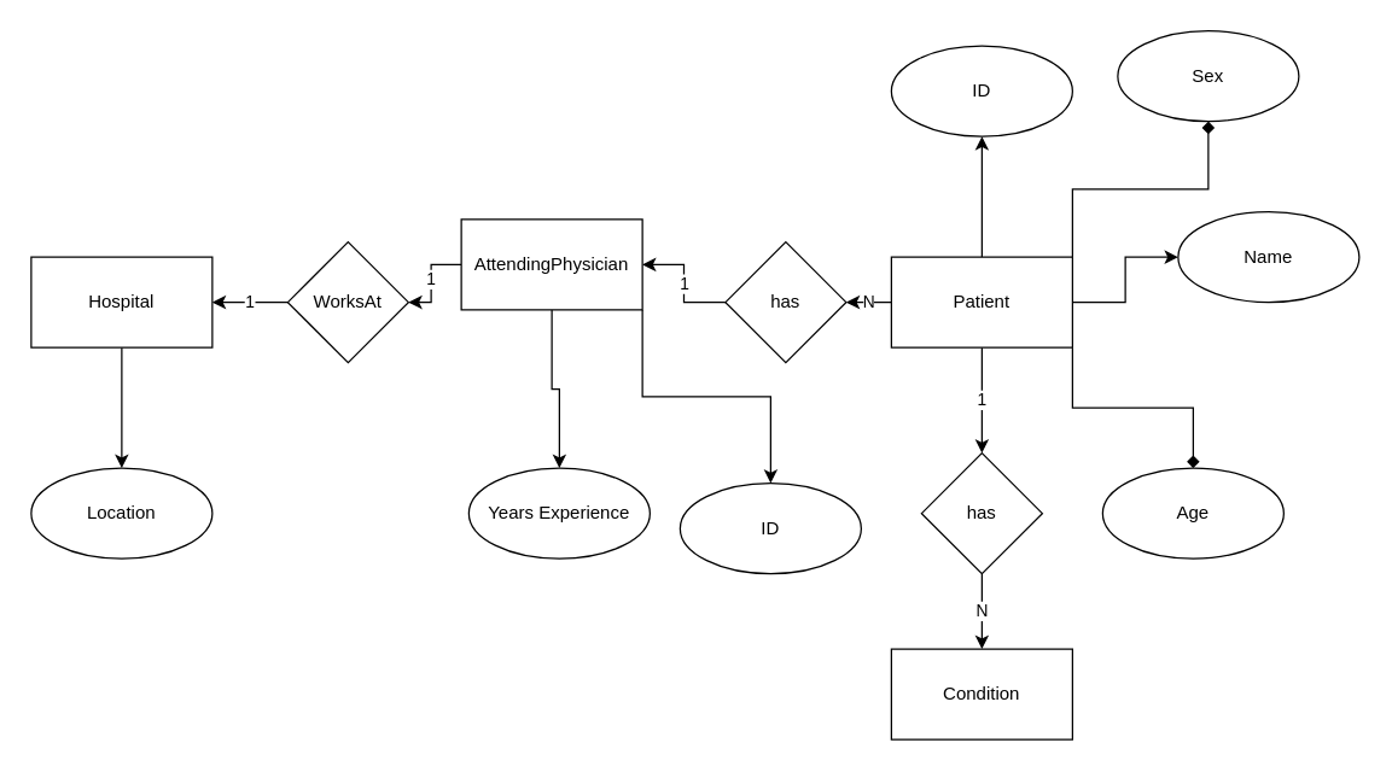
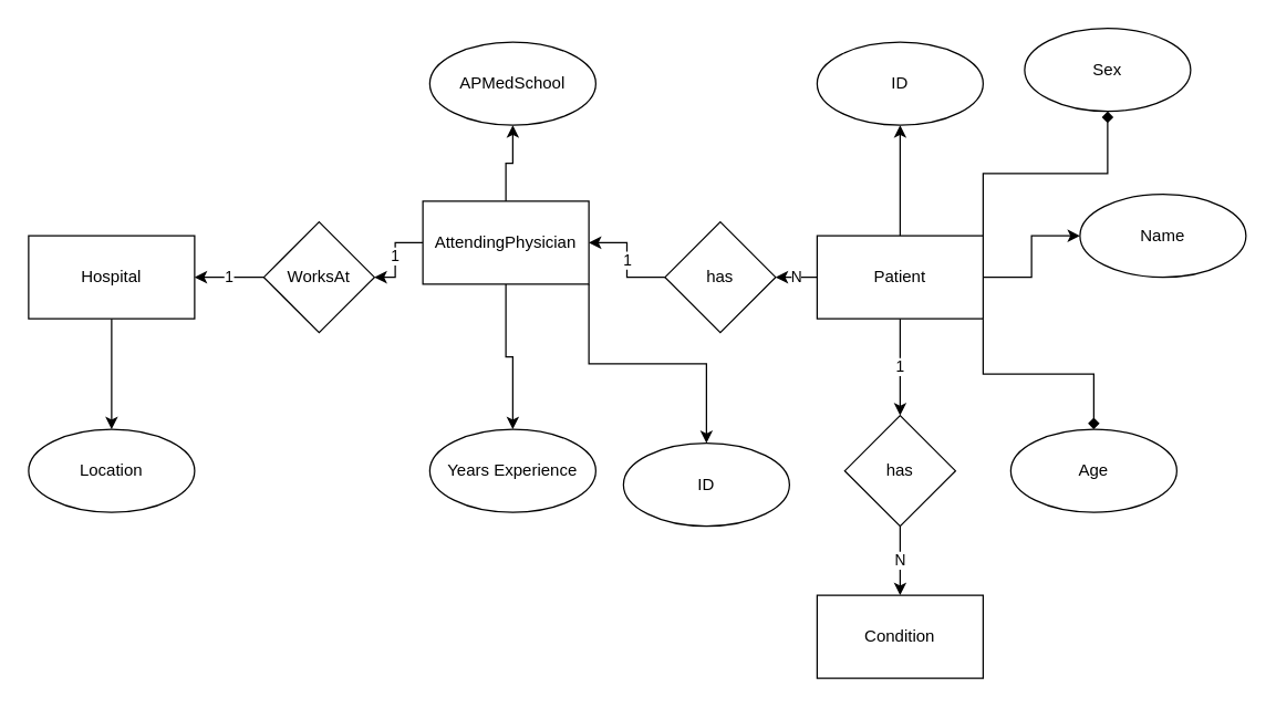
+ <mxCell id="22" value="APMedSchool" style="ellipse;whiteSpace=wrap;html=1;" vertex="1" parent="1"><mxGeometry x="310" y="30" width="120" height="60" as="geometry" /></mxCell>
+ <mxCell id="18" value="" style="edgeStyle=orthogonalEdgeStyle;rounded=0;orthogonalLoop=1;jettySize=auto;html=1;" edge="1" parent="1" source="21" target="22"><mxGeometry relative="1" as="geometry" /></mxCell>
